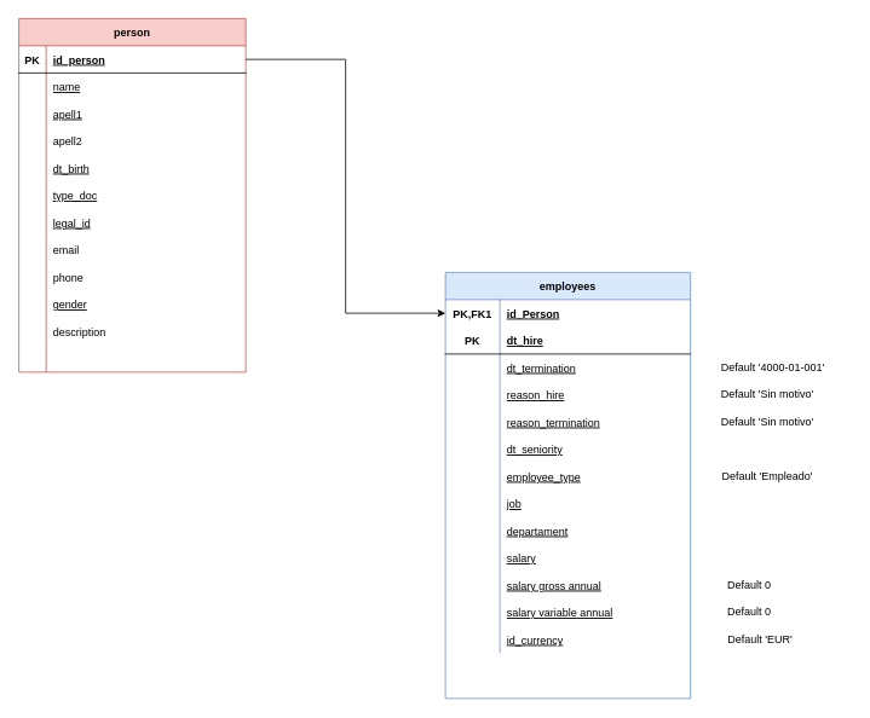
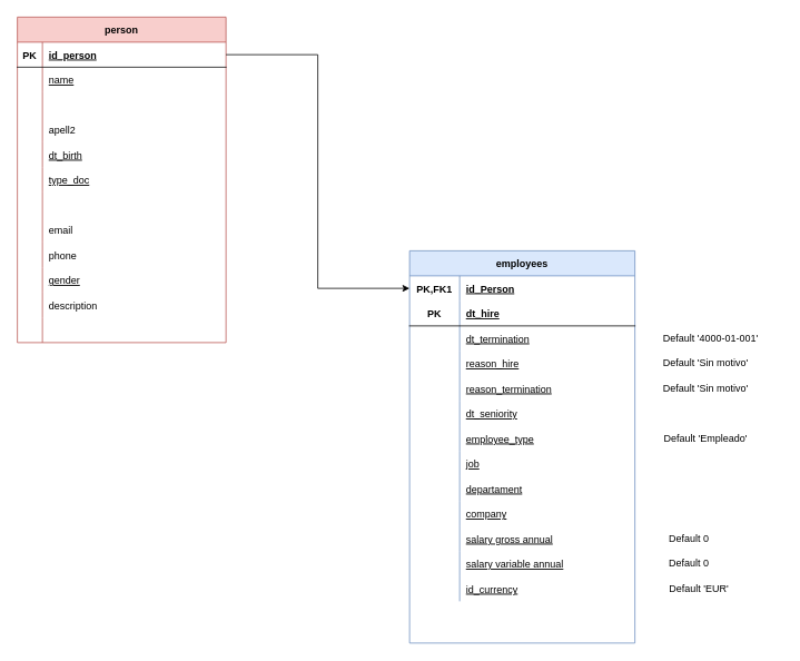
- <mxCell id="51" value="apell1" style="shape=partialRectangle;overflow=hidden;connectable=0;fillColor=none;top=0;left=0;bottom=0;right=0;align=left;spacingLeft=6;fontStyle=4" parent="49" vertex="1"><mxGeometry x="30" width="220" height="30" as="geometry"><mxRectangle width="220" height="30" as="alternateBounds" /></mxGeometry></mxCell>
- <mxCell id="63" value="legal_id" style="shape=partialRectangle;overflow=hidden;connectable=0;fillColor=none;top=0;left=0;bottom=0;right=0;align=left;spacingLeft=6;fontStyle=4" parent="61" vertex="1"><mxGeometry x="30" width="220" height="30" as="geometry"><mxRectangle width="220" height="30" as="alternateBounds" /></mxGeometry></mxCell>
- <mxCell id="32" value="salary" style="shape=partialRectangle;connectable=0;fillColor=none;top=0;left=0;bottom=0;right=0;align=left;spacingLeft=6;overflow=hidden;fontStyle=4" parent="30" vertex="1"><mxGeometry x="60" width="210" height="30" as="geometry"><mxRectangle width="210" height="30" as="alternateBounds" /></mxGeometry></mxCell>
+ <mxCell id="32" value="company" style="shape=partialRectangle;connectable=0;fillColor=none;top=0;left=0;bottom=0;right=0;align=left;spacingLeft=6;overflow=hidden;fontStyle=4" parent="30" vertex="1"><mxGeometry x="60" width="210" height="30" as="geometry"><mxRectangle width="210" height="30" as="alternateBounds" /></mxGeometry></mxCell>
